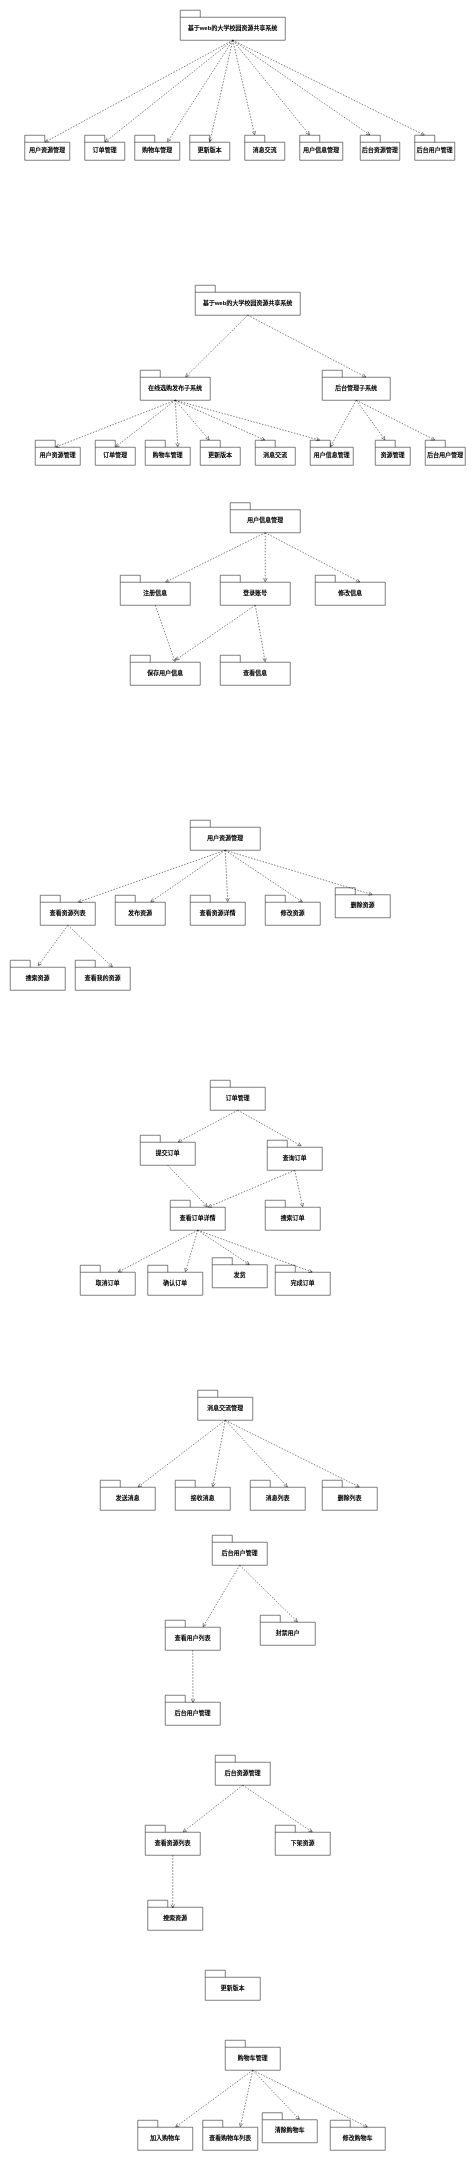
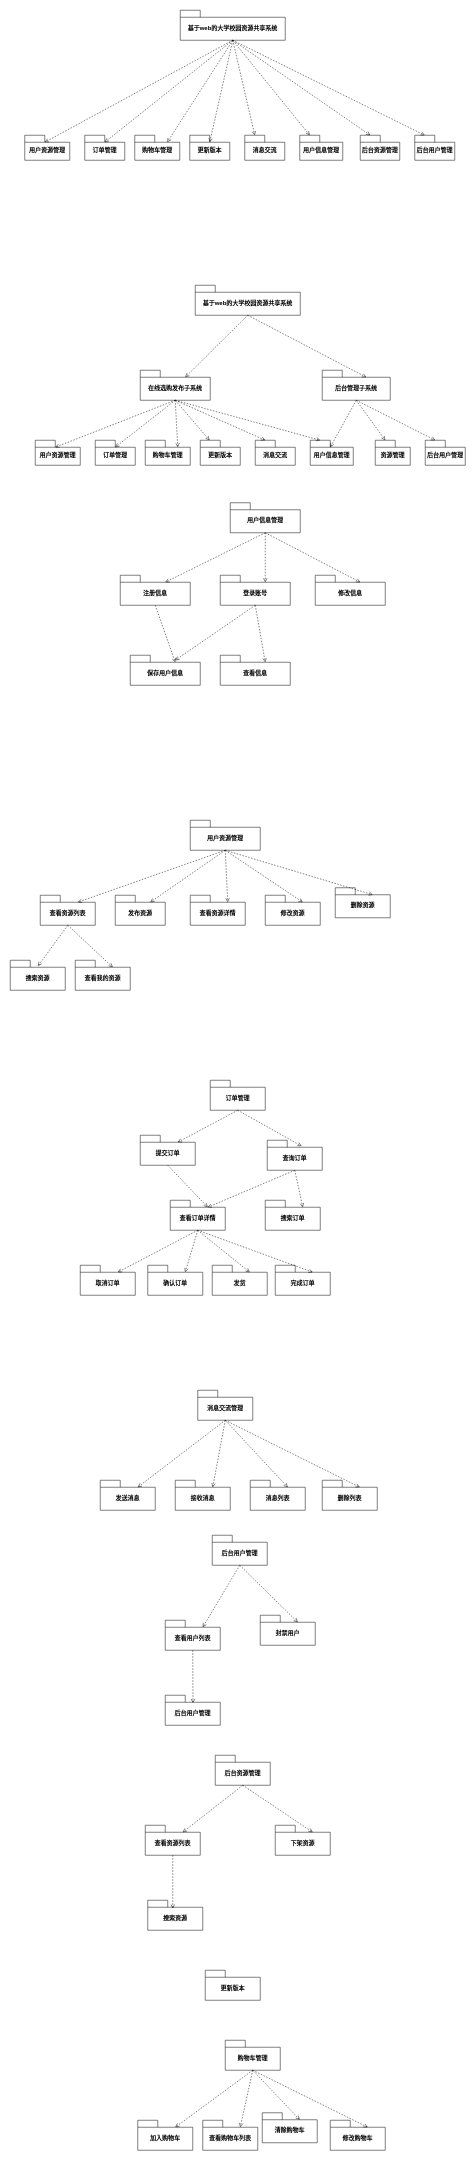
- <mxCell id="49" value="发货" style="shape=folder;fontStyle=1;spacingTop=10;tabWidth=40;tabHeight=14;tabPosition=left;html=1;whiteSpace=wrap;" vertex="1" parent="1"><mxGeometry x="424" y="2515" width="110" height="60" as="geometry" /></mxCell>
+ <mxCell id="49" value="发货" style="shape=folder;fontStyle=1;spacingTop=10;tabWidth=40;tabHeight=14;tabPosition=left;html=1;whiteSpace=wrap;" vertex="1" parent="1"><mxGeometry x="424" y="2530" width="110" height="60" as="geometry" /></mxCell>
